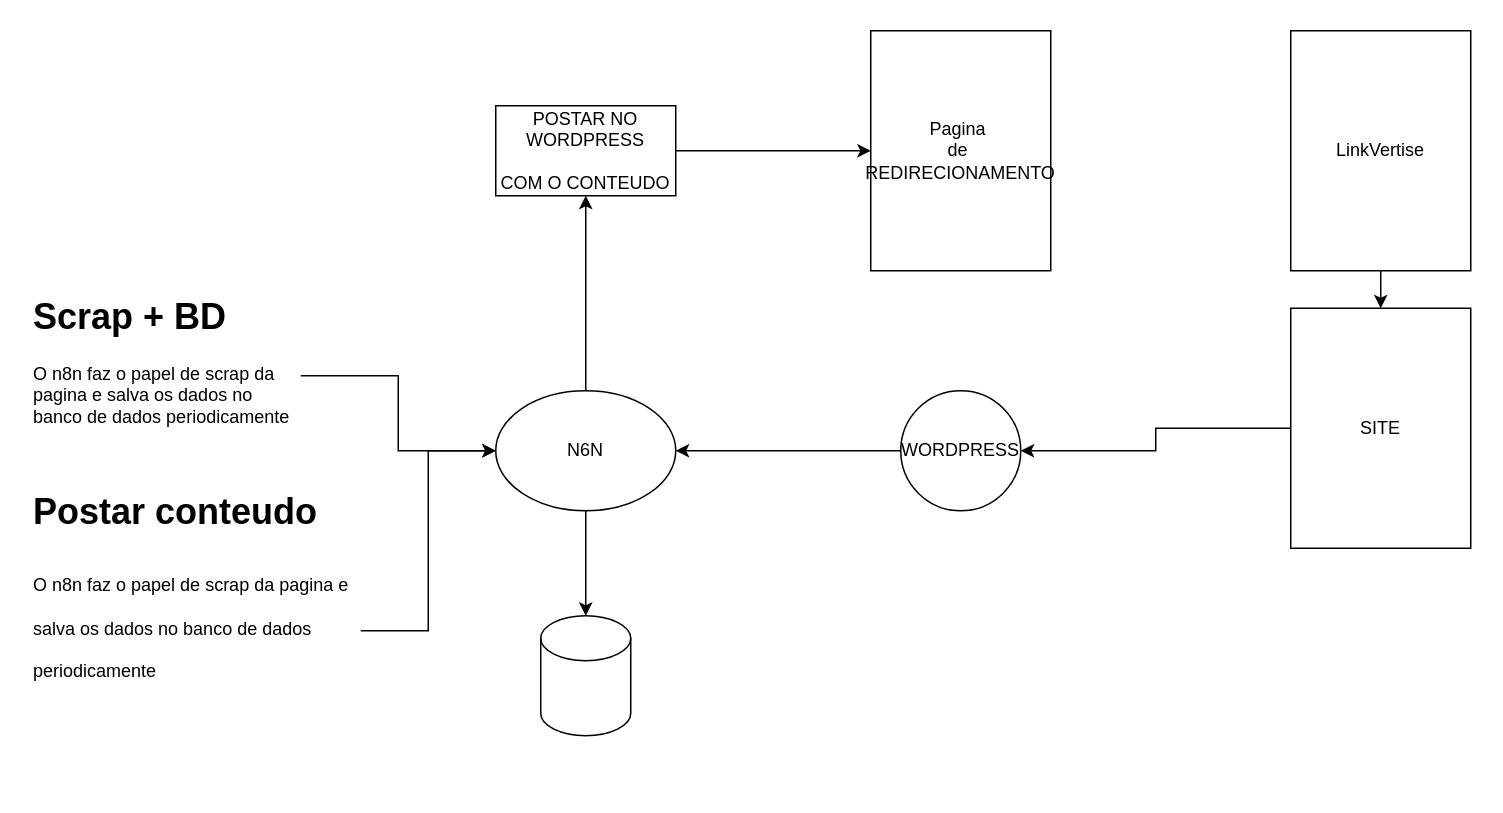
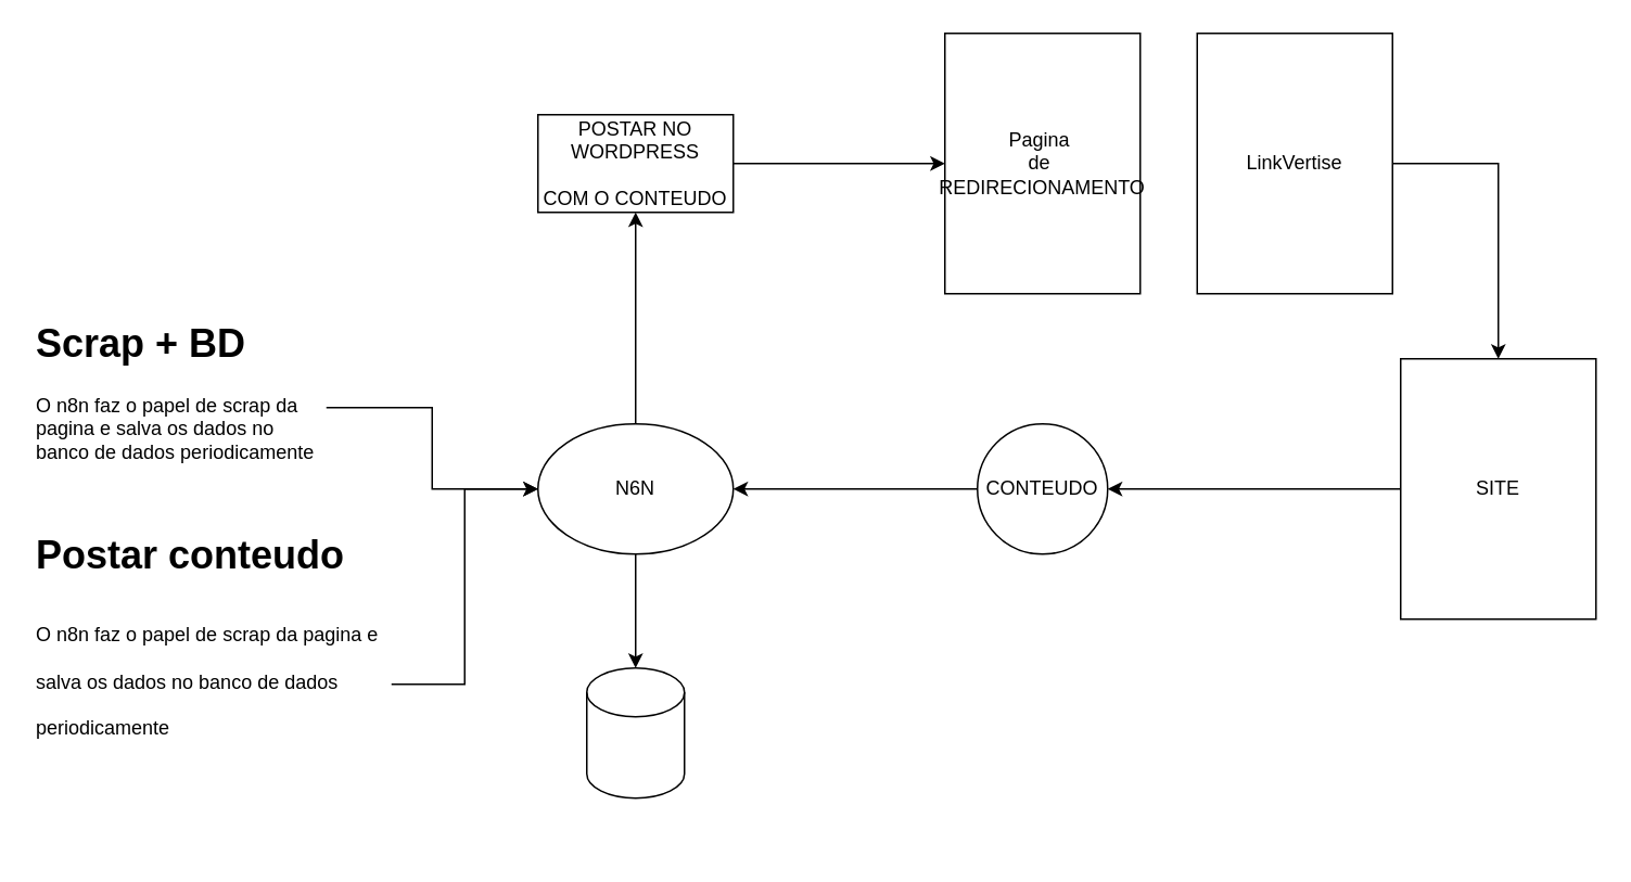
- <mxCell id="8" value="LinkVertise" style="rounded=0;whiteSpace=wrap;html=1;" vertex="1" parent="1"><mxGeometry x="860" y="20" width="120" height="160" as="geometry" /></mxCell>
+ <mxCell id="8" value="LinkVertise" style="rounded=0;whiteSpace=wrap;html=1;" vertex="1" parent="1"><mxGeometry x="735" y="20" width="120" height="160" as="geometry" /></mxCell>
- <mxCell id="10" value="SITE" style="rounded=0;whiteSpace=wrap;html=1;" vertex="1" parent="1"><mxGeometry x="860" y="205" width="120" height="160" as="geometry" /></mxCell>
+ <mxCell id="10" value="SITE" style="rounded=0;whiteSpace=wrap;html=1;" vertex="1" parent="1"><mxGeometry x="860" y="220" width="120" height="160" as="geometry" /></mxCell>
- <mxCell id="18" value="WORDPRESS" style="ellipse;whiteSpace=wrap;html=1;rounded=0;" vertex="1" parent="1"><mxGeometry x="600" y="260" width="80" height="80" as="geometry" /></mxCell>
+ <mxCell id="18" value="CONTEUDO" style="ellipse;whiteSpace=wrap;html=1;rounded=0;" vertex="1" parent="1"><mxGeometry x="600" y="260" width="80" height="80" as="geometry" /></mxCell>
